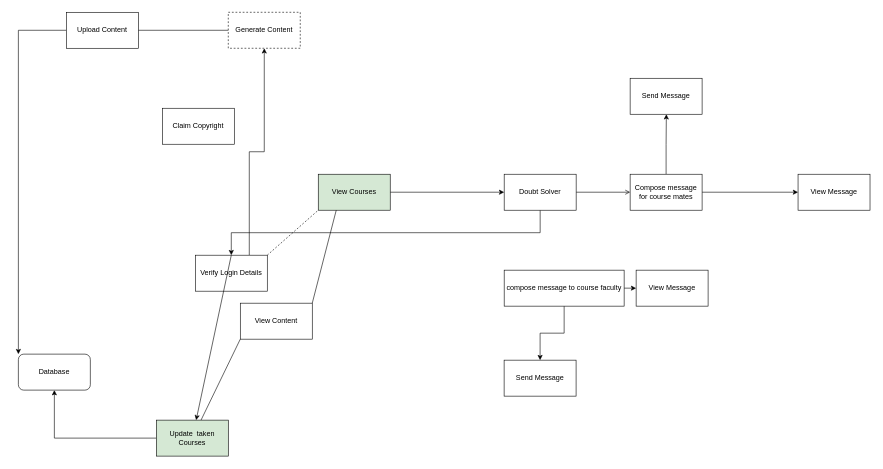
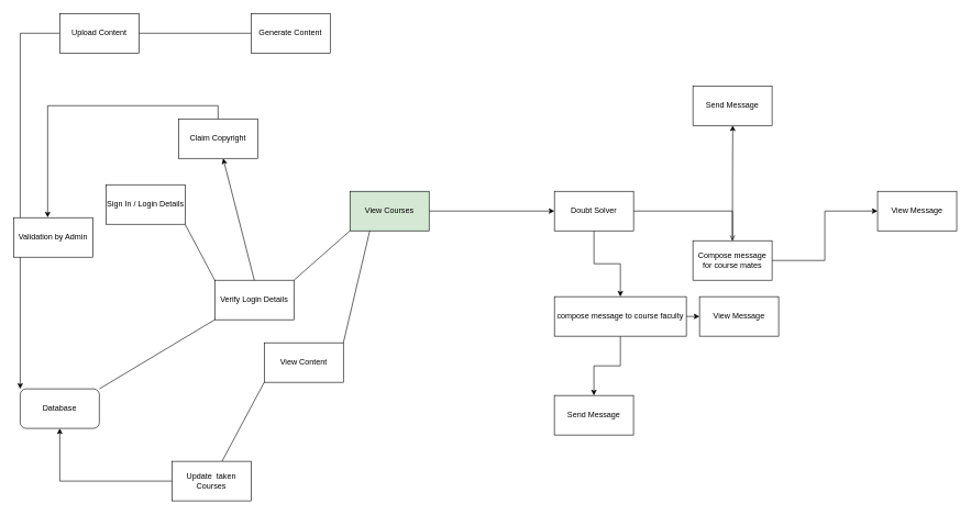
- <mxCell id="18" value="Upload Content" style="rounded=0;whiteSpace=wrap;html=1;" vertex="1" parent="1"><mxGeometry x="110" y="20" width="120" height="60" as="geometry" /></mxCell>
+ <mxCell id="18" value="Upload Content" style="rounded=0;whiteSpace=wrap;html=1;" vertex="1" parent="1"><mxGeometry x="90" y="20" width="120" height="60" as="geometry" /></mxCell>
- <mxCell id="10" value="Generate Content" style="rounded=0;whiteSpace=wrap;html=1;dashed=1;" vertex="1" parent="1"><mxGeometry x="380" y="20" width="120" height="60" as="geometry" /></mxCell>
+ <mxCell id="10" value="Generate Content" style="rounded=0;whiteSpace=wrap;html=1;" vertex="1" parent="1"><mxGeometry x="380" y="20" width="120" height="60" as="geometry" /></mxCell>
+ <mxCell id="36" style="edgeStyle=orthogonalEdgeStyle;rounded=0;orthogonalLoop=1;jettySize=auto;html=1;exitX=0.5;exitY=0;exitDx=0;exitDy=0;entryX=0.43;entryY=-0.006;entryDx=0;entryDy=0;entryPerimeter=0;" edge="1" parent="1" source="35" target="33"><mxGeometry relative="1" as="geometry" /></mxCell>
- <mxCell id="3" style="edgeStyle=orthogonalEdgeStyle;rounded=0;orthogonalLoop=1;jettySize=auto;html=1;exitX=0.75;exitY=0;exitDx=0;exitDy=0;entryX=0.5;entryY=1;entryDx=0;entryDy=0;" edge="1" parent="1" source="4" target="10"><mxGeometry relative="1" as="geometry" /></mxCell>
+ <mxCell id="2" value="Sign In / Login Details" style="rounded=0;whiteSpace=wrap;html=1;" vertex="1" parent="1"><mxGeometry x="160" y="280" width="120" height="60" as="geometry" /></mxCell>
- <mxCell id="30" value="Compose message for course mates" style="rounded=0;whiteSpace=wrap;html=1;" vertex="1" parent="1"><mxGeometry x="1050" y="289.997" width="120" height="60" as="geometry" /></mxCell>
+ <mxCell id="30" value="Compose message for course mates" style="rounded=0;whiteSpace=wrap;html=1;" vertex="1" parent="1"><mxGeometry x="1050" y="364.997" width="120" height="60" as="geometry" /></mxCell>
+ <mxCell id="33" value="Validation by Admin" style="rounded=0;whiteSpace=wrap;html=1;" vertex="1" parent="1"><mxGeometry x="20" y="330" width="120" height="60" as="geometry" /></mxCell>
+ <mxCell id="5" value="" style="endArrow=none;html=1;rounded=0;entryX=1;entryY=1;entryDx=0;entryDy=0;exitX=0;exitY=0;exitDx=0;exitDy=0;" edge="1" parent="1" source="4" target="2"><mxGeometry width="50" height="50" relative="1" as="geometry"><mxPoint x="400" y="530" as="sourcePoint" /><mxPoint x="450" y="480" as="targetPoint" /><Array as="points" /></mxGeometry></mxCell>
- <mxCell id="19" style="edgeStyle=orthogonalEdgeStyle;rounded=0;orthogonalLoop=1;jettySize=auto;html=1;exitX=0.5;exitY=1;exitDx=0;exitDy=0;" edge="1" parent="1" source="21" target="4"><mxGeometry relative="1" as="geometry"><mxPoint x="899.895" y="480" as="targetPoint" /></mxGeometry></mxCell>
+ <mxCell id="19" style="edgeStyle=orthogonalEdgeStyle;rounded=0;orthogonalLoop=1;jettySize=auto;html=1;exitX=0.5;exitY=1;exitDx=0;exitDy=0;" edge="1" parent="1" source="21" target="25"><mxGeometry relative="1" as="geometry"><mxPoint x="899.895" y="480" as="targetPoint" /></mxGeometry></mxCell>
- <mxCell id="11" value="" style="endArrow=none;html=1;rounded=0;exitX=1;exitY=0;exitDx=0;exitDy=0;entryX=0;entryY=1;entryDx=0;entryDy=0;dashed=1;" edge="1" parent="1" source="4" target="8"><mxGeometry width="50" height="50" relative="1" as="geometry"><mxPoint x="400" y="530" as="sourcePoint" /><mxPoint x="450" y="480" as="targetPoint" /></mxGeometry></mxCell>
+ <mxCell id="11" value="" style="endArrow=none;html=1;rounded=0;exitX=1;exitY=0;exitDx=0;exitDy=0;entryX=0;entryY=1;entryDx=0;entryDy=0;" edge="1" parent="1" source="4" target="8"><mxGeometry width="50" height="50" relative="1" as="geometry"><mxPoint x="400" y="530" as="sourcePoint" /><mxPoint x="450" y="480" as="targetPoint" /></mxGeometry></mxCell>
- <mxCell id="9" value="View Content" style="rounded=0;whiteSpace=wrap;html=1;" vertex="1" parent="1"><mxGeometry x="400" y="505" width="120" height="60" as="geometry" /></mxCell>
+ <mxCell id="9" value="View Content" style="rounded=0;whiteSpace=wrap;html=1;" vertex="1" parent="1"><mxGeometry x="400" y="520" width="120" height="60" as="geometry" /></mxCell>
+ <mxCell id="6" value="" style="endArrow=none;html=1;rounded=0;entryX=0;entryY=1;entryDx=0;entryDy=0;exitX=1;exitY=0;exitDx=0;exitDy=0;" edge="1" parent="1" source="22" target="4"><mxGeometry width="50" height="50" relative="1" as="geometry"><mxPoint x="240" y="590" as="sourcePoint" /><mxPoint x="450" y="480" as="targetPoint" /></mxGeometry></mxCell>
- <mxCell id="34" value="" style="endArrow=classic;html=1;rounded=0;exitX=0.5;exitY=0;exitDx=0;exitDy=0;" edge="1" parent="1" source="4" target="15"><mxGeometry width="50" height="50" relative="1" as="geometry"><mxPoint x="690" y="370" as="sourcePoint" /><mxPoint x="340" y="70" as="targetPoint" /></mxGeometry></mxCell>
+ <mxCell id="34" value="" style="endArrow=classic;html=1;rounded=0;exitX=0.5;exitY=0;exitDx=0;exitDy=0;" edge="1" parent="1" source="4" target="35"><mxGeometry width="50" height="50" relative="1" as="geometry"><mxPoint x="690" y="370" as="sourcePoint" /><mxPoint x="340" y="70" as="targetPoint" /></mxGeometry></mxCell>
- <mxCell id="15" value="Update&amp;nbsp; taken Courses" style="rounded=0;whiteSpace=wrap;html=1;fillColor=#d5e8d4;" vertex="1" parent="1"><mxGeometry x="260" y="700" width="120" height="60" as="geometry" /></mxCell>
+ <mxCell id="15" value="Update&amp;nbsp; taken Courses" style="rounded=0;whiteSpace=wrap;html=1;" vertex="1" parent="1"><mxGeometry x="260" y="700" width="120" height="60" as="geometry" /></mxCell>
